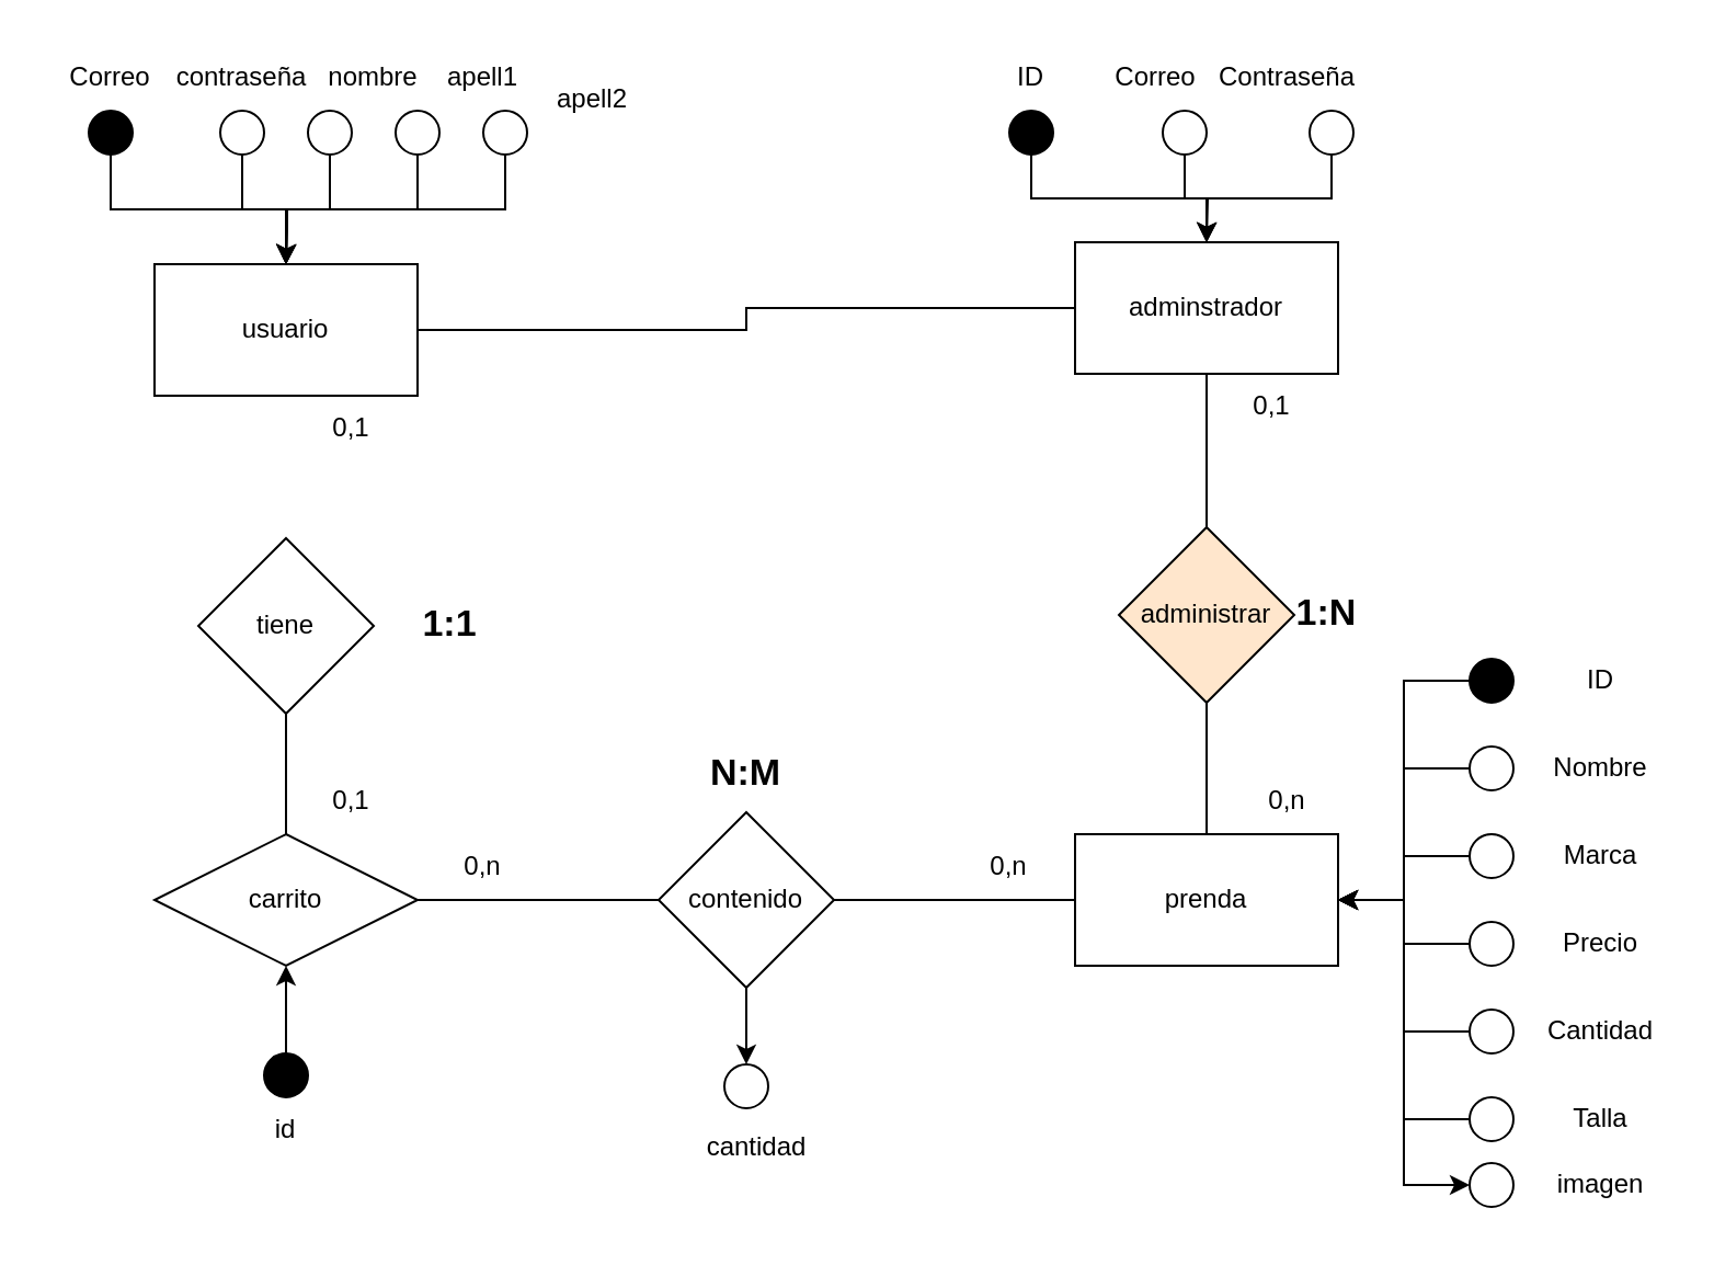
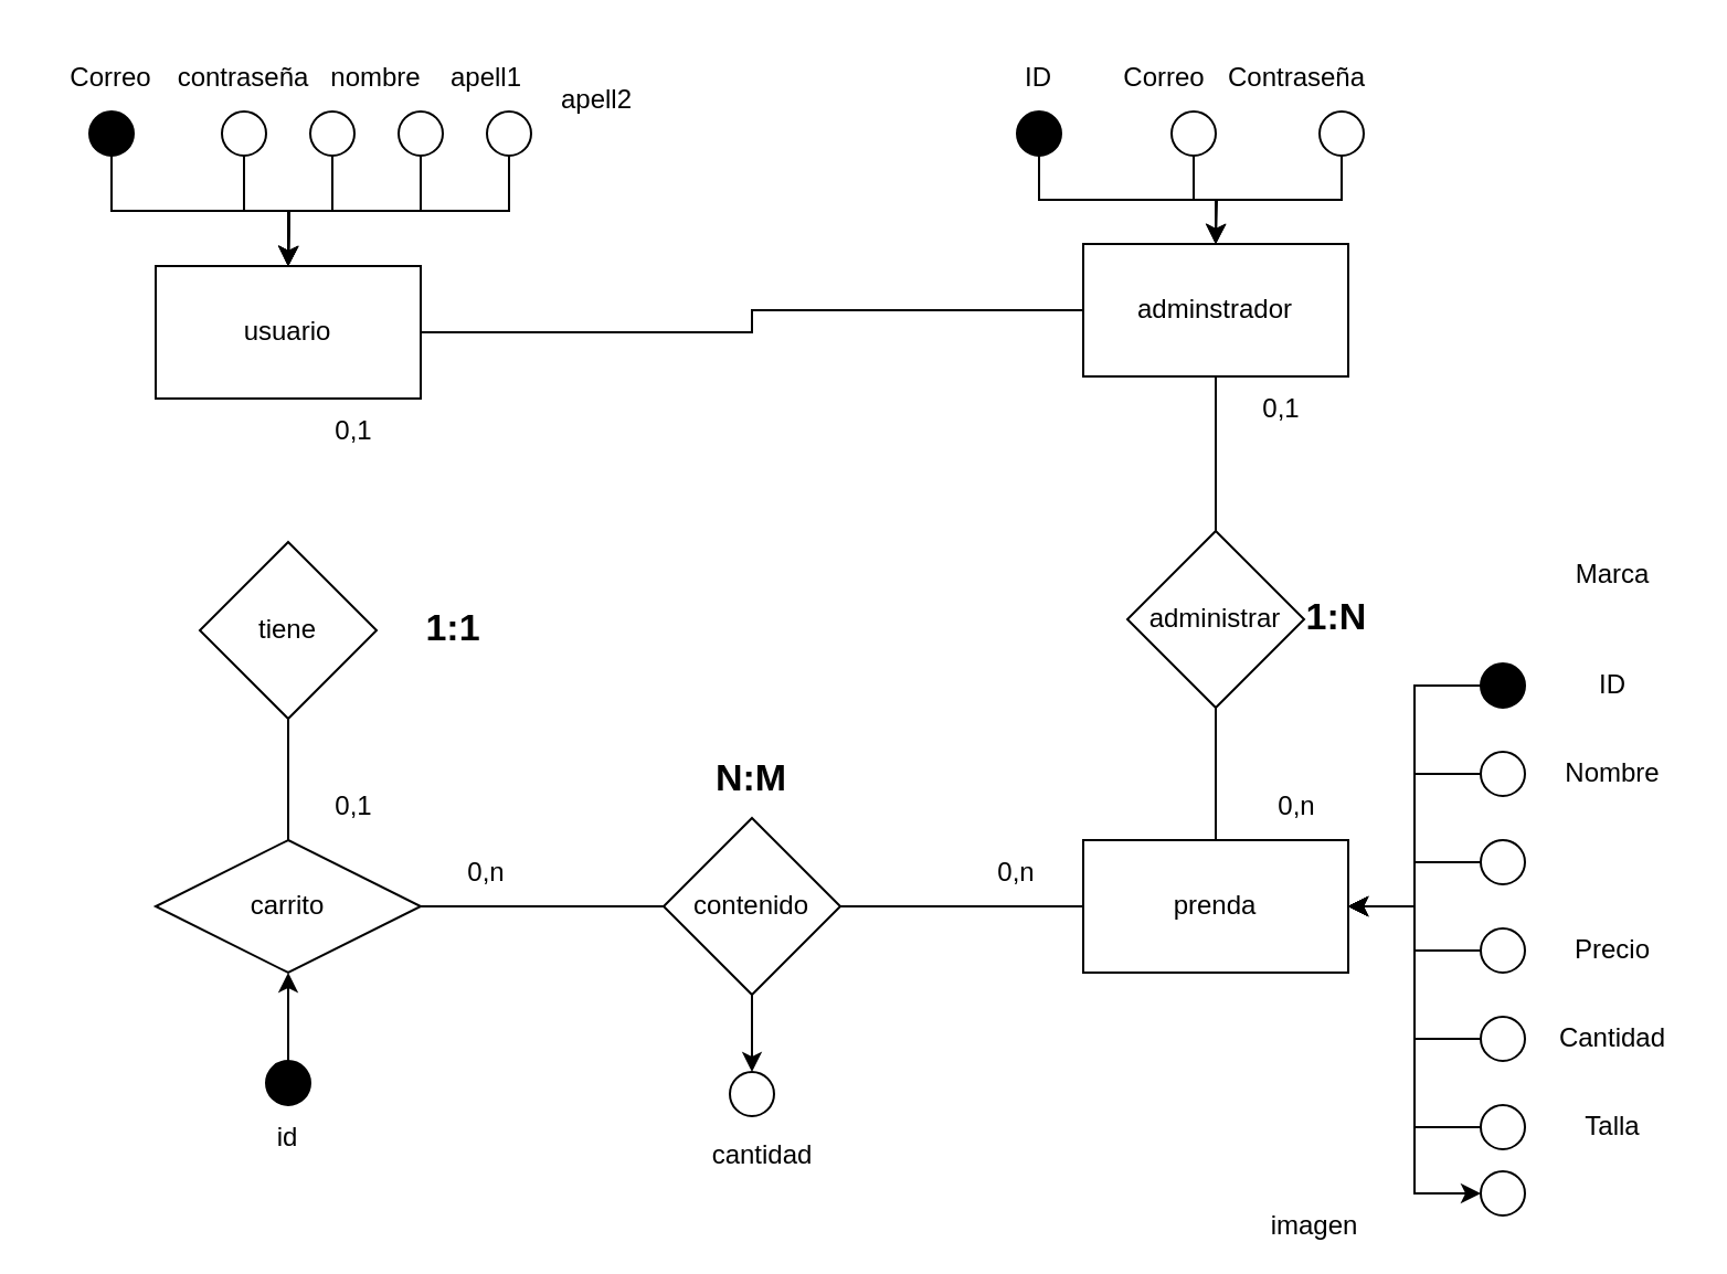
- <mxCell id="9" value="administrar" style="rhombus;whiteSpace=wrap;html=1;fillColor=#ffe6cc;" parent="1" vertex="1"><mxGeometry x="510" y="240" width="80" height="80" as="geometry" /></mxCell>
+ <mxCell id="9" value="administrar" style="rhombus;whiteSpace=wrap;html=1;" parent="1" vertex="1"><mxGeometry x="510" y="240" width="80" height="80" as="geometry" /></mxCell>
- <mxCell id="38" value="Marca" style="text;html=1;strokeColor=none;fillColor=none;align=center;verticalAlign=middle;whiteSpace=wrap;rounded=0;" parent="1" vertex="1"><mxGeometry x="700" y="375" width="60" height="30" as="geometry" /></mxCell>
+ <mxCell id="38" value="Marca" style="text;html=1;strokeColor=none;fillColor=none;align=center;verticalAlign=middle;whiteSpace=wrap;rounded=0;" parent="1" vertex="1"><mxGeometry x="700" y="245" width="60" height="30" as="geometry" /></mxCell>
- <mxCell id="74" value="imagen" style="text;html=1;strokeColor=none;fillColor=none;align=center;verticalAlign=middle;whiteSpace=wrap;rounded=0;" parent="1" vertex="1"><mxGeometry x="700" y="525" width="60" height="30" as="geometry" /></mxCell>
+ <mxCell id="74" value="imagen" style="text;html=1;strokeColor=none;fillColor=none;align=center;verticalAlign=middle;whiteSpace=wrap;rounded=0;" parent="1" vertex="1"><mxGeometry x="565" y="540" width="60" height="30" as="geometry" /></mxCell>
